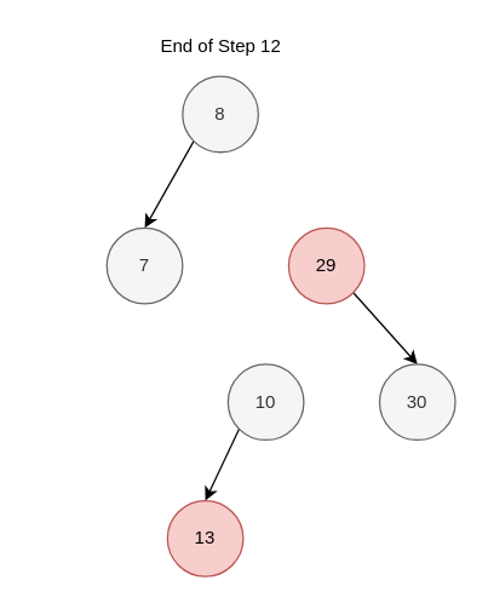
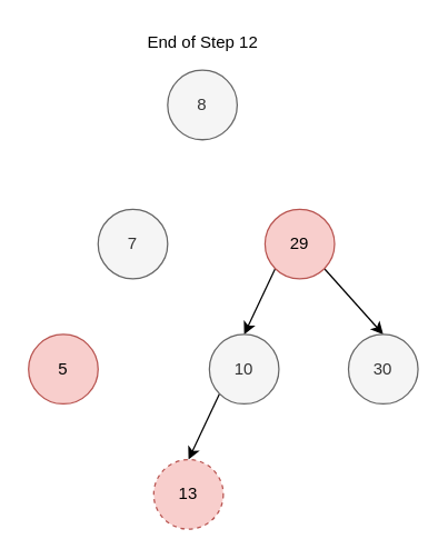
- <mxCell id="5" style="edgeStyle=none;rounded=0;orthogonalLoop=1;jettySize=auto;html=1;exitX=0;exitY=1;exitDx=0;exitDy=0;entryX=0.5;entryY=0;entryDx=0;entryDy=0;" edge="1" parent="1" source="6" target="8"><mxGeometry relative="1" as="geometry" /></mxCell>
+ <mxCell id="3" style="edgeStyle=none;rounded=0;orthogonalLoop=1;jettySize=auto;html=1;exitX=0;exitY=1;exitDx=0;exitDy=0;entryX=0.5;entryY=0;entryDx=0;entryDy=0;" edge="1" parent="1" source="4" target="12"><mxGeometry relative="1" as="geometry" /></mxCell>
+ <mxCell id="10" value="5" style="ellipse;whiteSpace=wrap;html=1;fillColor=#f8cecc;strokeColor=#b85450;" vertex="1" parent="1"><mxGeometry x="20" y="240" width="50" height="50" as="geometry" /></mxCell>
- <mxCell id="13" value="13" style="ellipse;whiteSpace=wrap;html=1;fillColor=#f8cecc;strokeColor=#b85450;" vertex="1" parent="1"><mxGeometry x="110" y="330" width="50" height="50" as="geometry" /></mxCell>
+ <mxCell id="13" value="13" style="ellipse;whiteSpace=wrap;html=1;fillColor=#f8cecc;strokeColor=#b85450;dashed=1;" vertex="1" parent="1"><mxGeometry x="110" y="330" width="50" height="50" as="geometry" /></mxCell>
